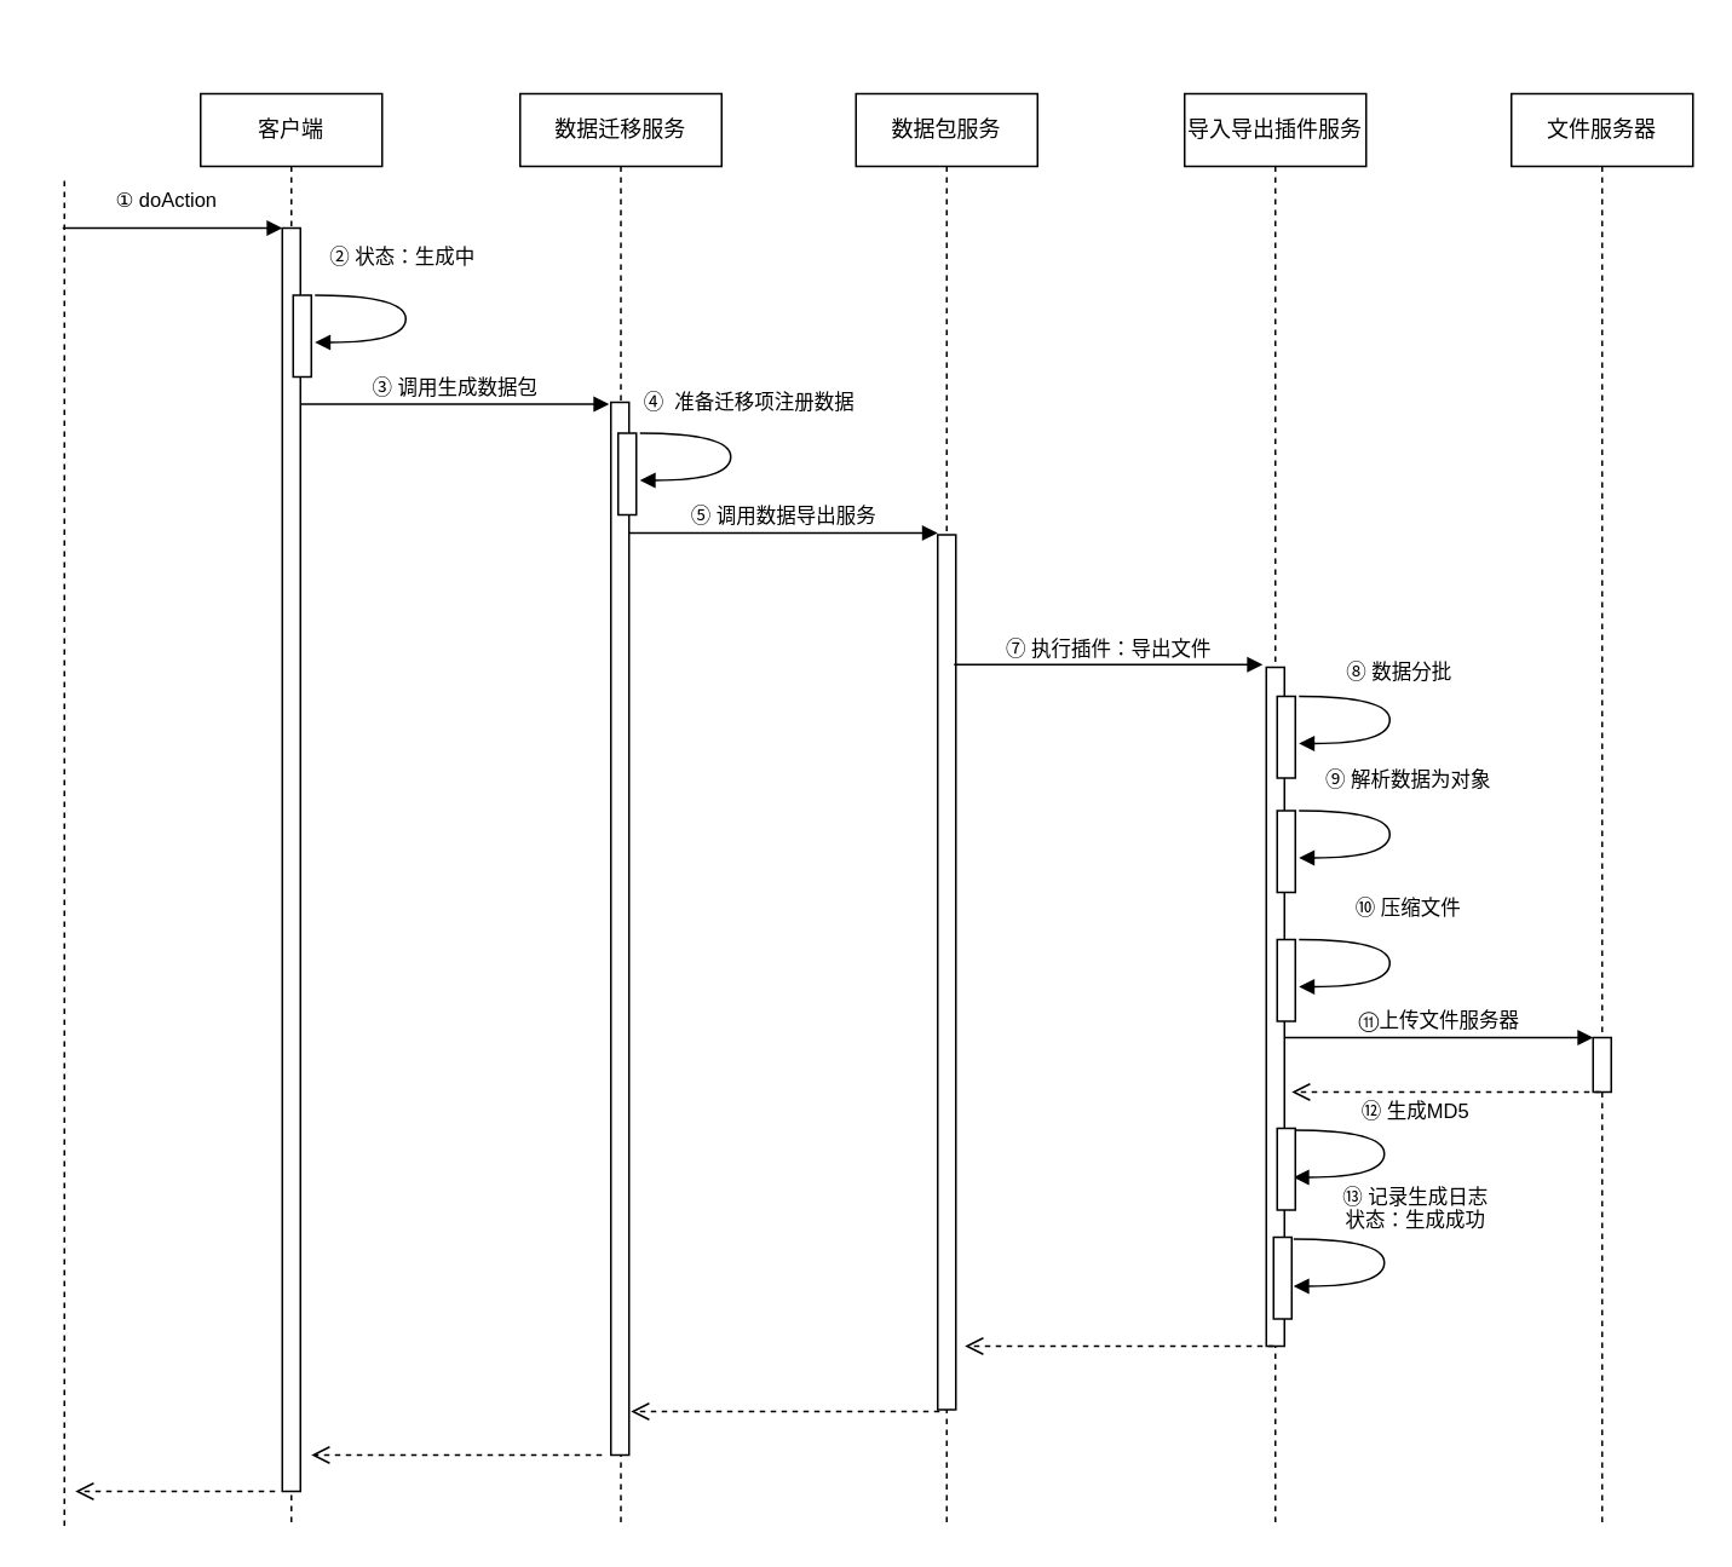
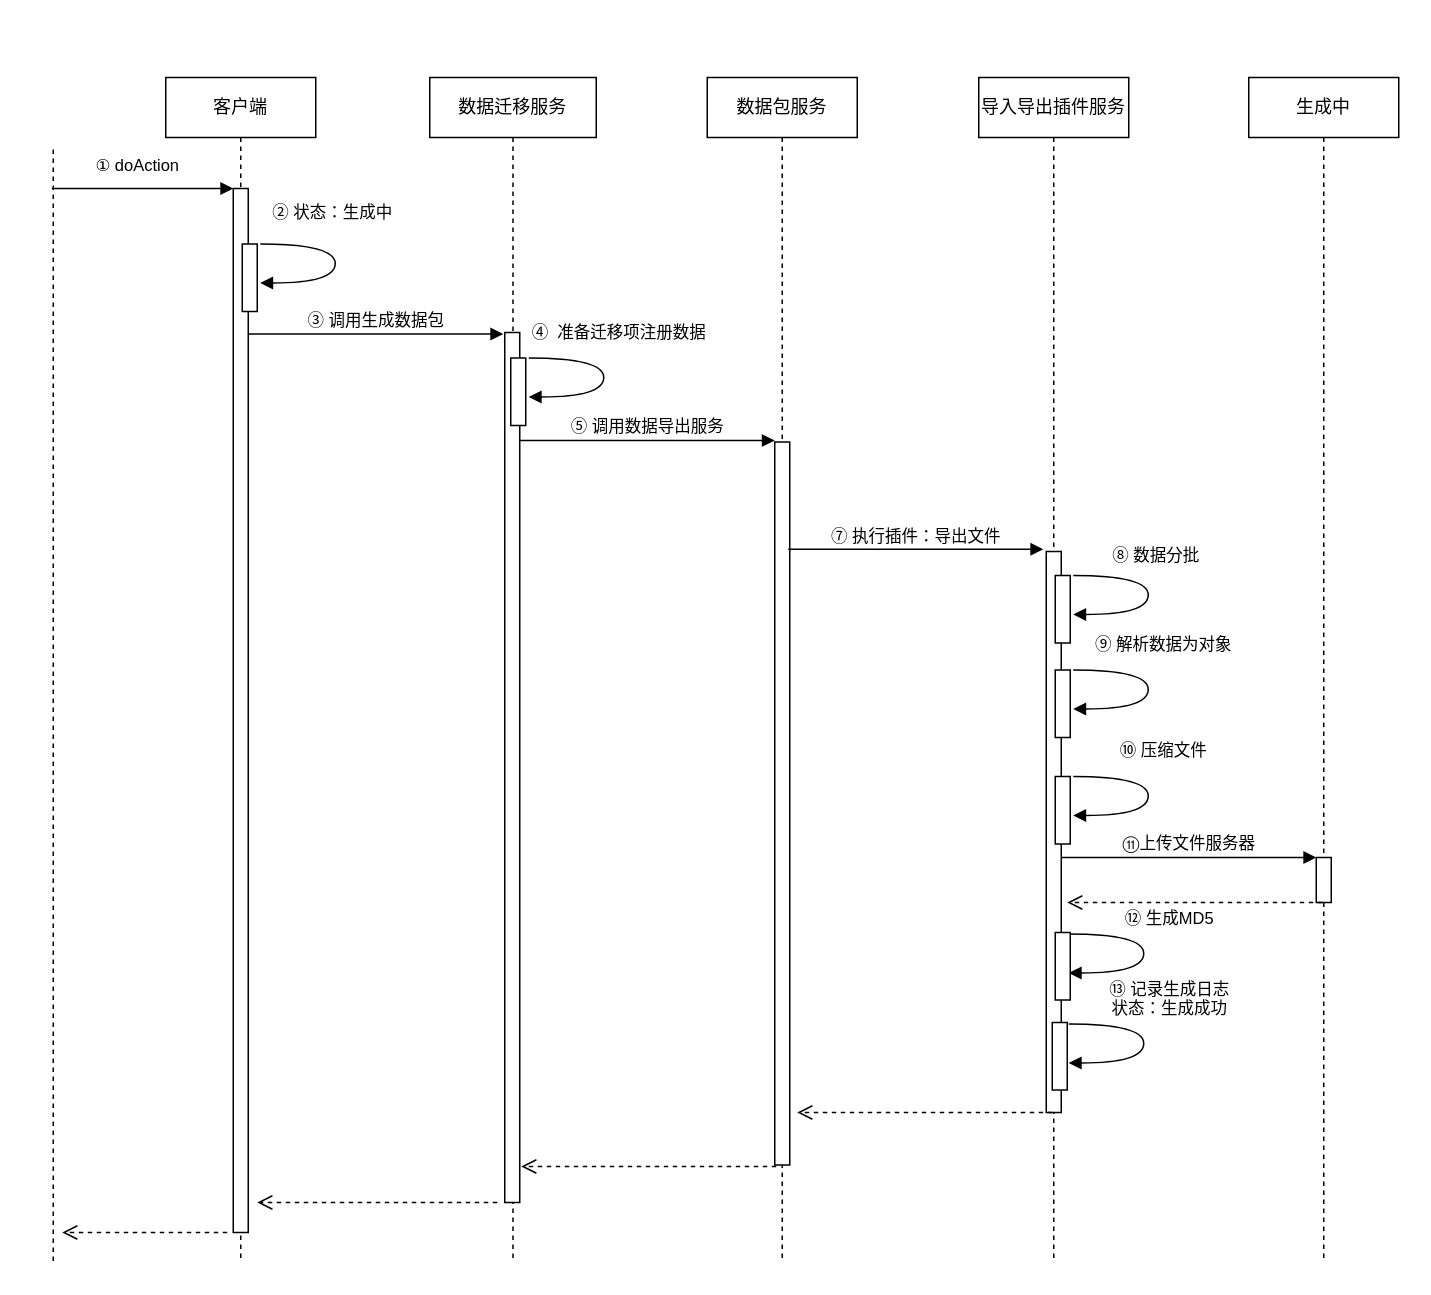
- <mxCell id="23" value="文件服务器" style="shape=umlLifeline;perimeter=lifelinePerimeter;whiteSpace=wrap;html=1;container=0;dropTarget=0;collapsible=0;recursiveResize=0;outlineConnect=0;portConstraint=eastwest;newEdgeStyle={&quot;edgeStyle&quot;:&quot;elbowEdgeStyle&quot;,&quot;elbow&quot;:&quot;vertical&quot;,&quot;curved&quot;:0,&quot;rounded&quot;:0};" vertex="1" parent="1"><mxGeometry x="832" y="51" width="100" height="790" as="geometry" /></mxCell>
+ <mxCell id="23" value="生成中" style="shape=umlLifeline;perimeter=lifelinePerimeter;whiteSpace=wrap;html=1;container=0;dropTarget=0;collapsible=0;recursiveResize=0;outlineConnect=0;portConstraint=eastwest;newEdgeStyle={&quot;edgeStyle&quot;:&quot;elbowEdgeStyle&quot;,&quot;elbow&quot;:&quot;vertical&quot;,&quot;curved&quot;:0,&quot;rounded&quot;:0};" vertex="1" parent="1"><mxGeometry x="832" y="51" width="100" height="790" as="geometry" /></mxCell>
